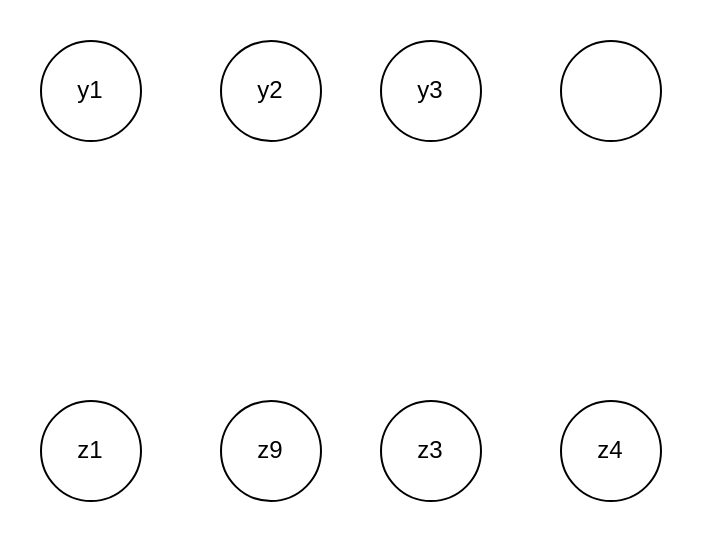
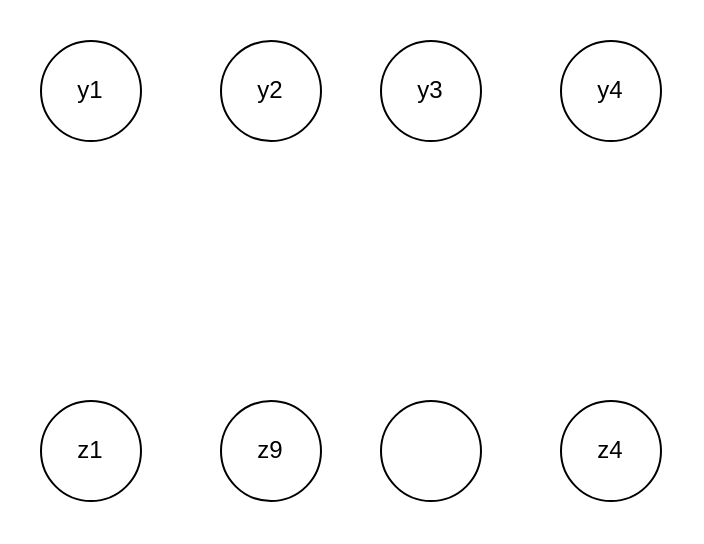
+ <mxCell id="17" value="y4" style="text;html=1;strokeColor=none;fillColor=none;align=center;verticalAlign=middle;whiteSpace=wrap;rounded=0;" vertex="1" parent="1"><mxGeometry x="285" y="35" width="40" height="20" as="geometry" /></mxCell>
- <mxCell id="12" value="z3" style="text;html=1;strokeColor=none;fillColor=none;align=center;verticalAlign=middle;whiteSpace=wrap;rounded=0;" vertex="1" parent="1"><mxGeometry x="195" y="215" width="40" height="20" as="geometry" /></mxCell>
